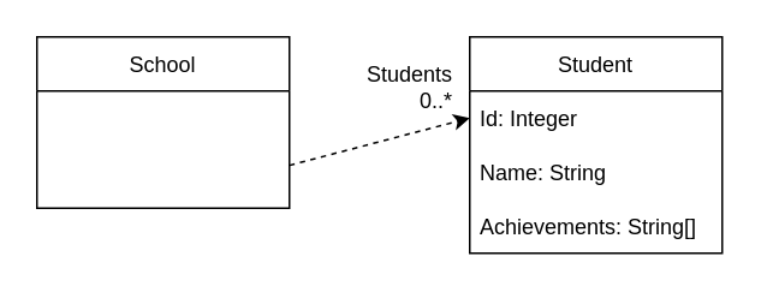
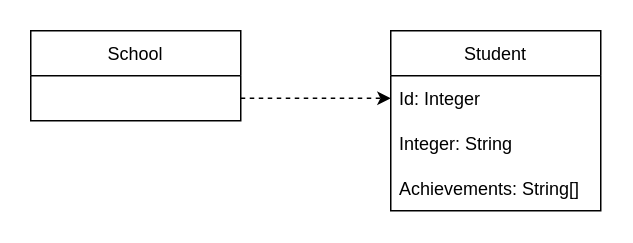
- <mxCell id="8" value="Students&lt;br&gt;&lt;div style=&quot;text-align: right&quot;&gt;&lt;span&gt;0..*&lt;/span&gt;&lt;/div&gt;" style="text;html=1;strokeColor=none;fillColor=none;align=center;verticalAlign=middle;whiteSpace=wrap;rounded=0;fontColor=#000000;" vertex="1" parent="1"><mxGeometry x="197" y="33" width="60" height="30" as="geometry" /></mxCell>
- <mxCell id="2" value="School" style="swimlane;fontStyle=0;childLayout=stackLayout;horizontal=1;startSize=30;horizontalStack=0;resizeParent=1;resizeParentMax=0;resizeLast=0;collapsible=1;marginBottom=0;fontColor=#000000;strokeColor=#000000;fillColor=none;" vertex="1" parent="1"><mxGeometry x="20" y="20" width="140" height="95" as="geometry" /></mxCell>
+ <mxCell id="2" value="School" style="swimlane;fontStyle=0;childLayout=stackLayout;horizontal=1;startSize=30;horizontalStack=0;resizeParent=1;resizeParentMax=0;resizeLast=0;collapsible=1;marginBottom=0;fontColor=#000000;strokeColor=#000000;fillColor=none;" vertex="1" parent="1"><mxGeometry x="20" y="20" width="140" height="60" as="geometry" /></mxCell>
- <mxCell id="5" value="Name: String" style="text;strokeColor=none;fillColor=none;align=left;verticalAlign=middle;spacingLeft=4;spacingRight=4;overflow=hidden;points=[[0,0.5],[1,0.5]];portConstraint=eastwest;rotatable=0;fontColor=#000000;" vertex="1" parent="3"><mxGeometry y="60" width="140" height="30" as="geometry" /></mxCell>
+ <mxCell id="5" value="Integer: String" style="text;strokeColor=none;fillColor=none;align=left;verticalAlign=middle;spacingLeft=4;spacingRight=4;overflow=hidden;points=[[0,0.5],[1,0.5]];portConstraint=eastwest;rotatable=0;fontColor=#000000;" vertex="1" parent="3"><mxGeometry y="60" width="140" height="30" as="geometry" /></mxCell>
